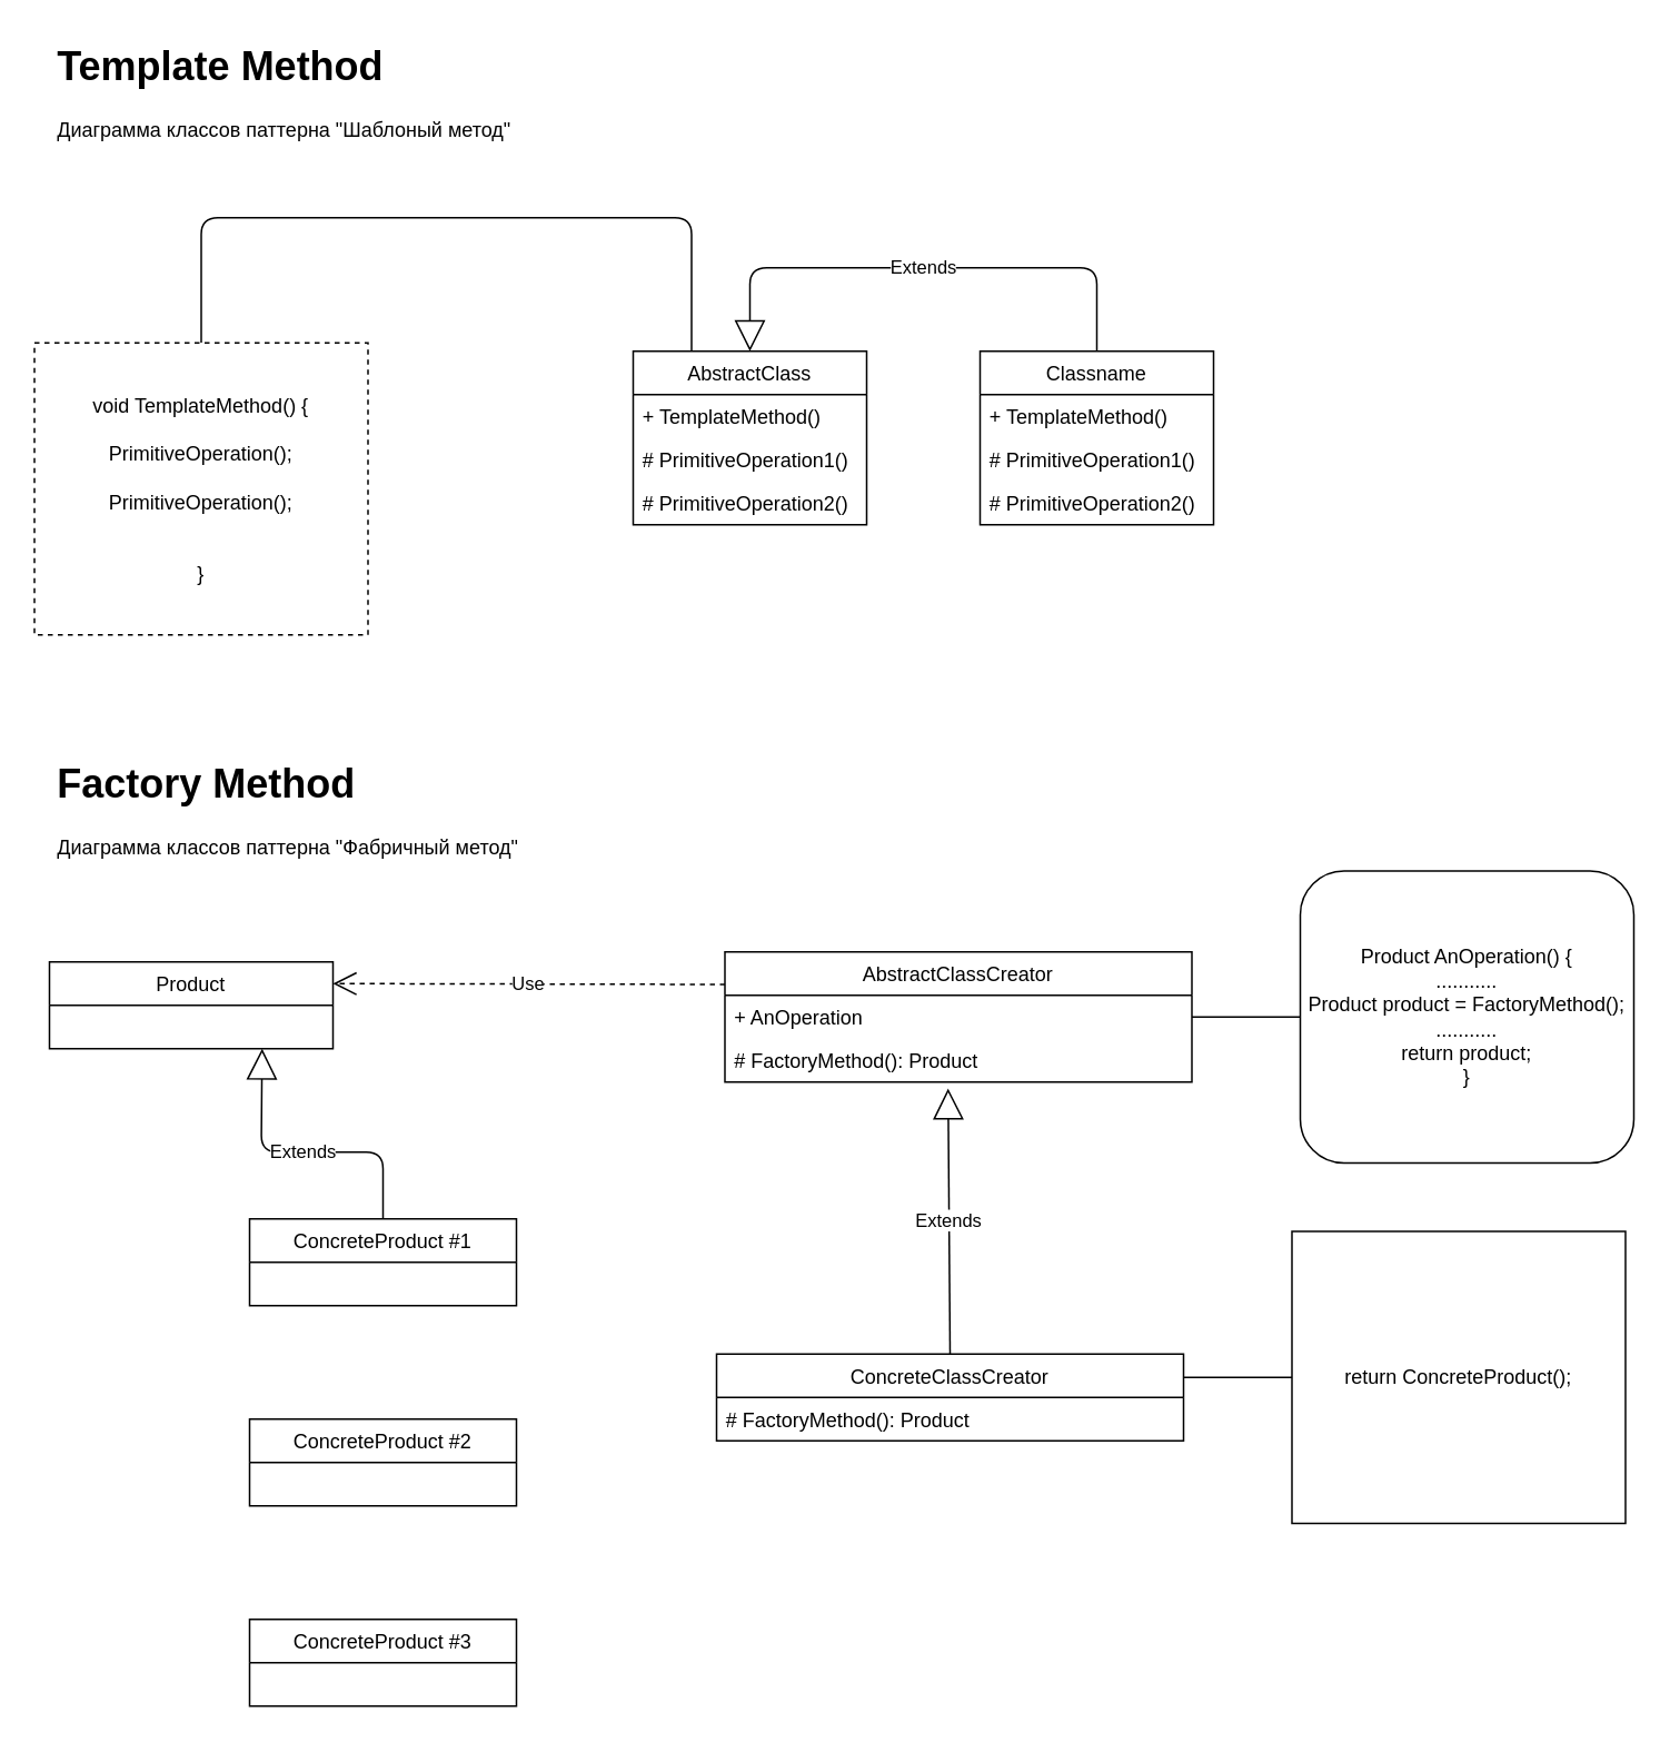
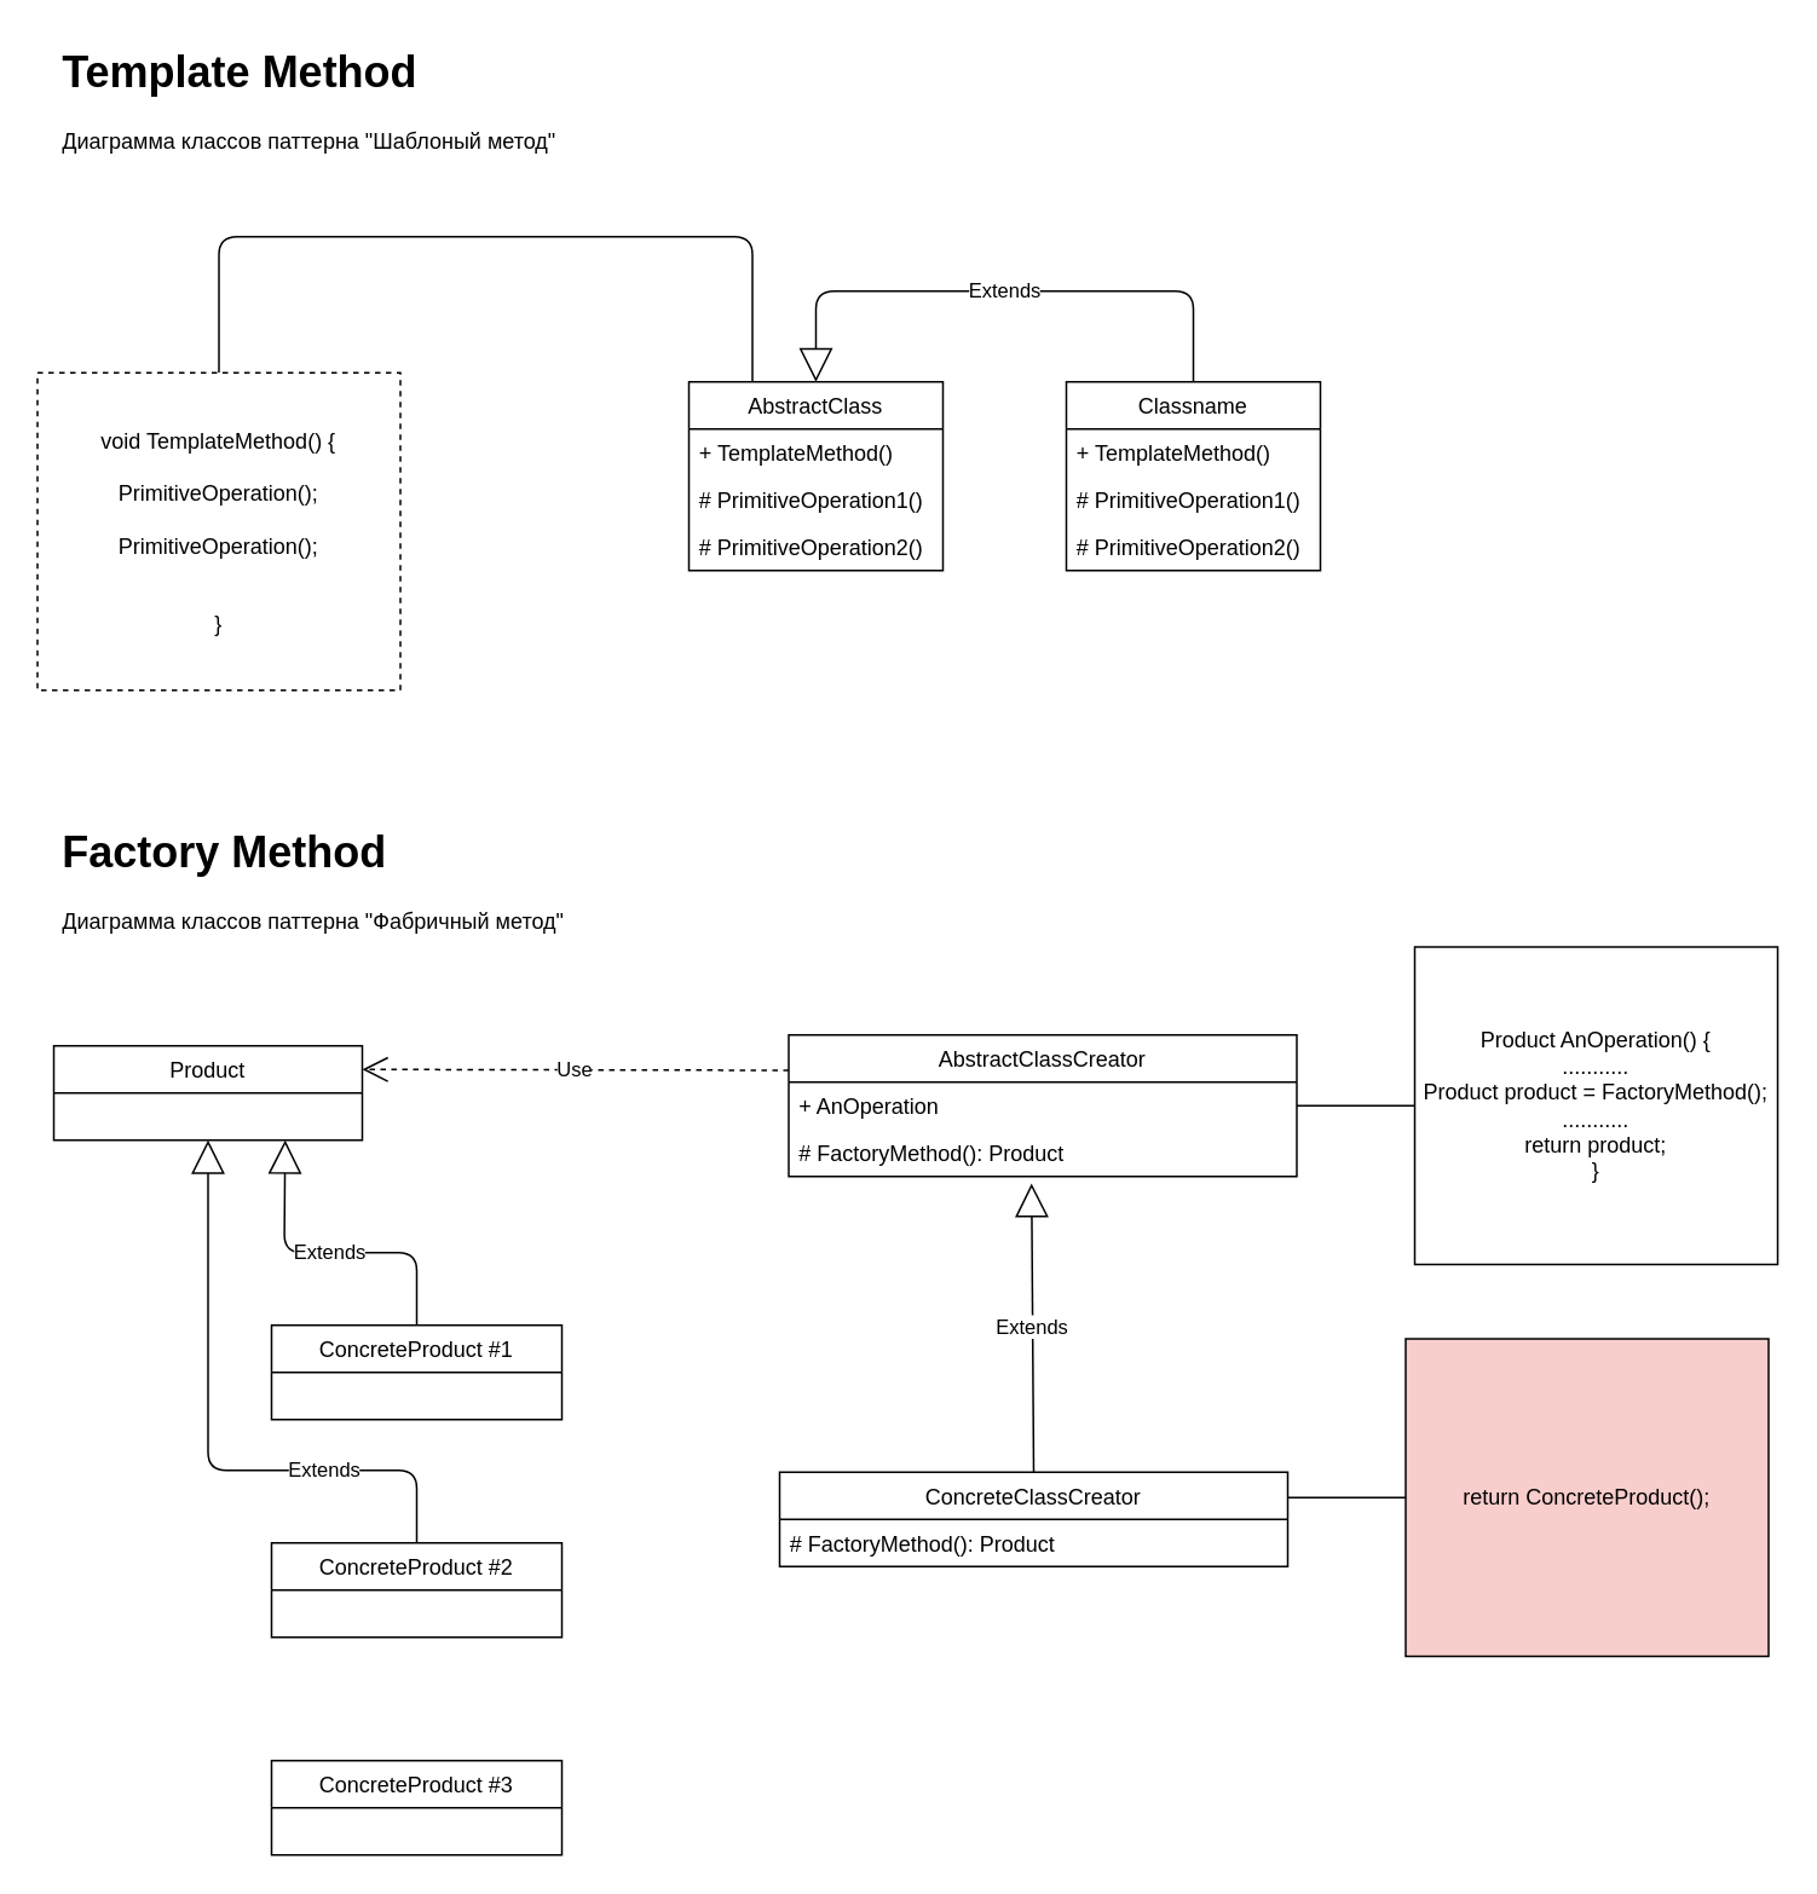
- <mxCell id="20" value="Product AnOperation() {&lt;br&gt;...........&lt;br&gt;Product product = FactoryMethod();&lt;br&gt;...........&lt;br&gt;return product;&lt;br&gt;}" style="whiteSpace=wrap;html=1;align=center;treeFolding=1;treeMoving=1;newEdgeStyle={&quot;edgeStyle&quot;:&quot;elbowEdgeStyle&quot;,&quot;startArrow&quot;:&quot;none&quot;,&quot;endArrow&quot;:&quot;none&quot;};rounded=1;" vertex="1" parent="1"><mxGeometry x="779" y="521.5" width="200" height="175" as="geometry" /></mxCell>
+ <mxCell id="20" value="Product AnOperation() {&lt;br&gt;...........&lt;br&gt;Product product = FactoryMethod();&lt;br&gt;...........&lt;br&gt;return product;&lt;br&gt;}" style="whiteSpace=wrap;html=1;align=center;treeFolding=1;treeMoving=1;newEdgeStyle={&quot;edgeStyle&quot;:&quot;elbowEdgeStyle&quot;,&quot;startArrow&quot;:&quot;none&quot;,&quot;endArrow&quot;:&quot;none&quot;};" vertex="1" parent="1"><mxGeometry x="779" y="521.5" width="200" height="175" as="geometry" /></mxCell>
+ <mxCell id="26" value="Extends" style="endArrow=block;endSize=16;endFill=0;html=1;entryX=0.5;entryY=1;entryDx=0;entryDy=0;exitX=0.5;exitY=0;exitDx=0;exitDy=0;" edge="1" parent="1" source="23" target="18"><mxGeometry x="-0.466" width="160" relative="1" as="geometry"><mxPoint x="229" y="930" as="sourcePoint" /><mxPoint x="419" y="910" as="targetPoint" /><Array as="points"><mxPoint x="229" y="810" /><mxPoint x="114" y="810" /></Array><mxPoint x="-1" as="offset" /></mxGeometry></mxCell>
- <mxCell id="31" value="return&amp;nbsp;&lt;span style=&quot;&quot;&gt;ConcreteProduct();&lt;/span&gt;" style="whiteSpace=wrap;html=1;align=center;treeFolding=1;treeMoving=1;newEdgeStyle={&quot;edgeStyle&quot;:&quot;elbowEdgeStyle&quot;,&quot;startArrow&quot;:&quot;none&quot;,&quot;endArrow&quot;:&quot;none&quot;};" vertex="1" parent="1"><mxGeometry x="774" y="737.5" width="200" height="175" as="geometry" /></mxCell>
+ <mxCell id="31" value="return&amp;nbsp;&lt;span style=&quot;&quot;&gt;ConcreteProduct();&lt;/span&gt;" style="whiteSpace=wrap;html=1;align=center;treeFolding=1;treeMoving=1;newEdgeStyle={&quot;edgeStyle&quot;:&quot;elbowEdgeStyle&quot;,&quot;startArrow&quot;:&quot;none&quot;,&quot;endArrow&quot;:&quot;none&quot;};fillColor=#f8cecc;" vertex="1" parent="1"><mxGeometry x="774" y="737.5" width="200" height="175" as="geometry" /></mxCell>
